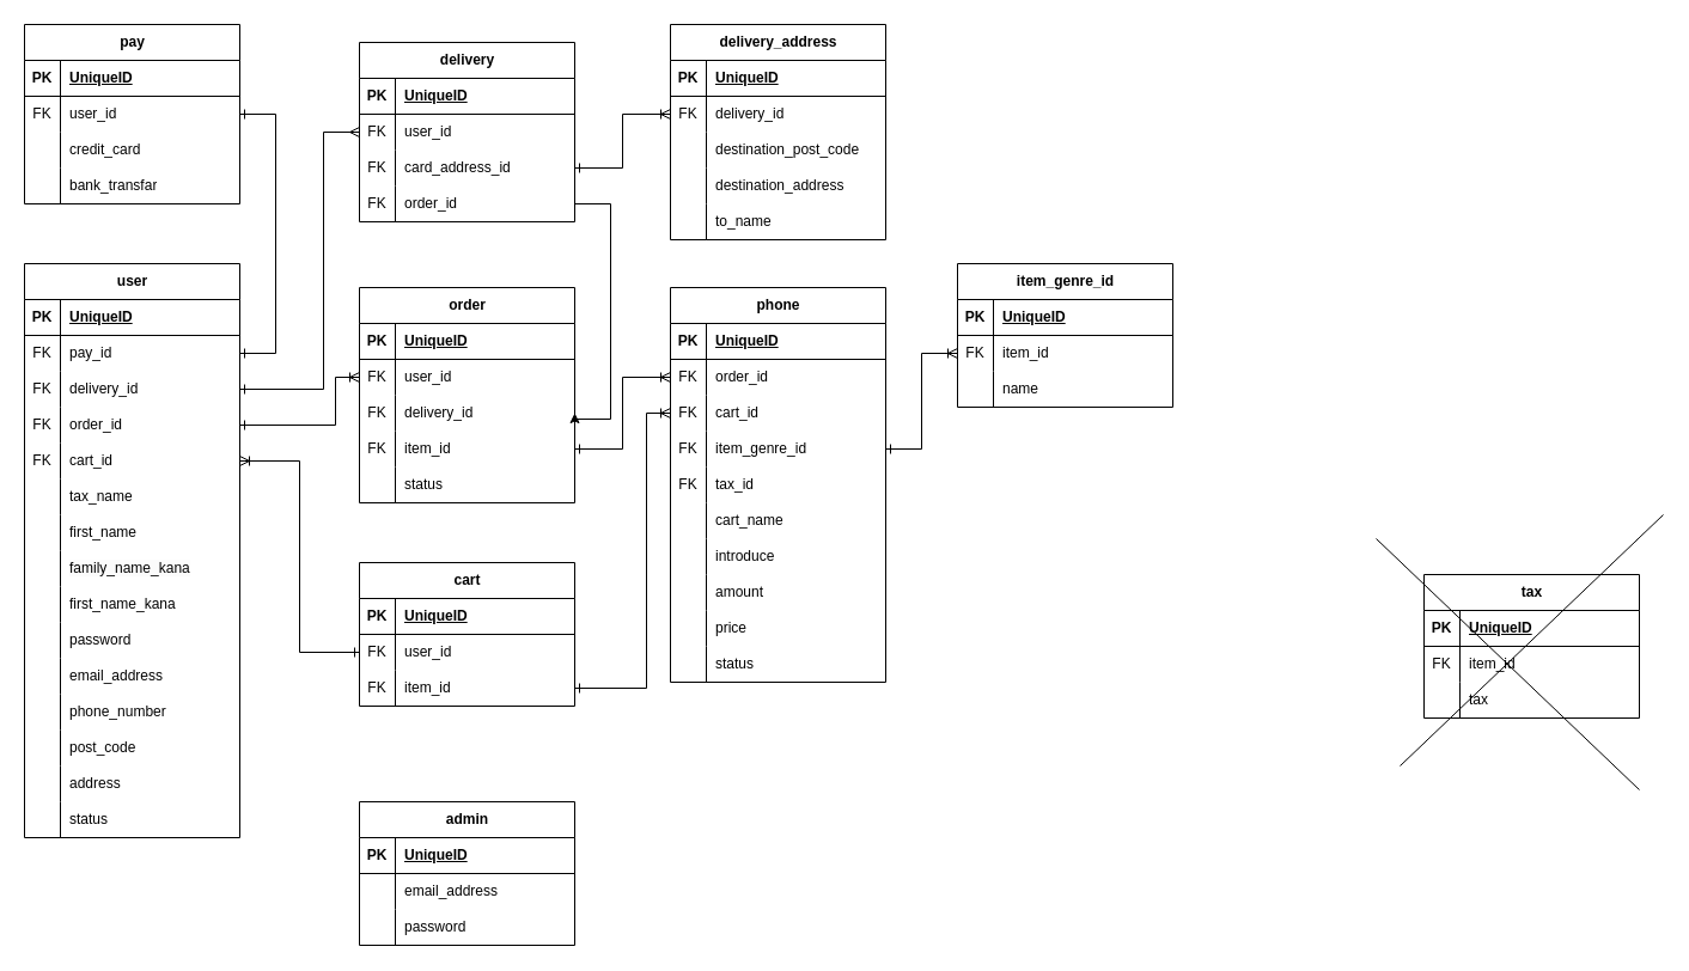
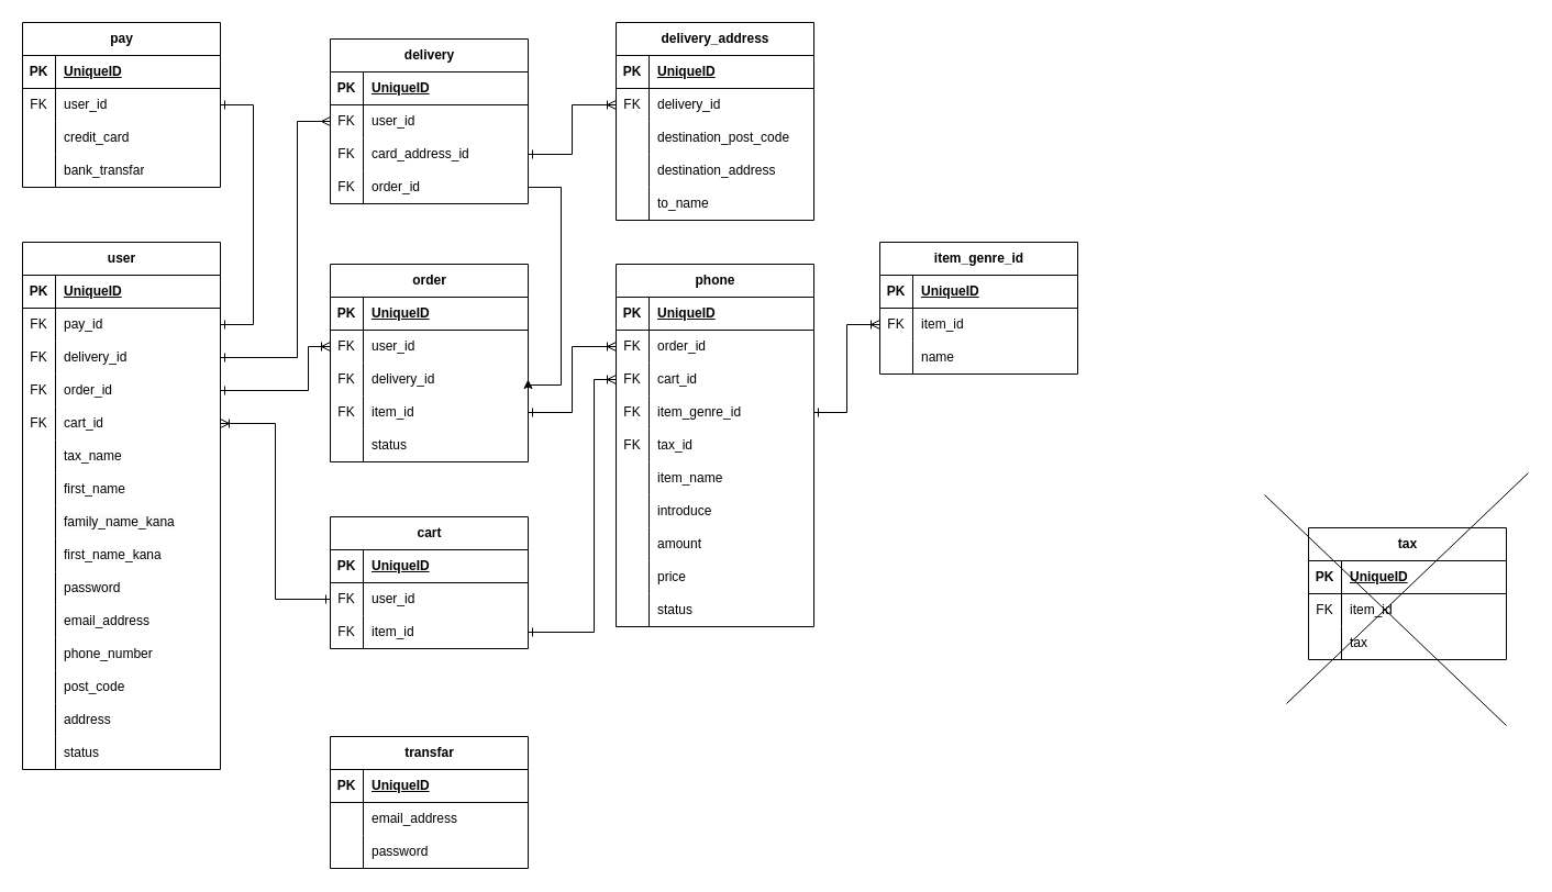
- <mxCell id="118" value="cart_name" style="shape=partialRectangle;connectable=0;fillColor=none;top=0;left=0;bottom=0;right=0;align=left;spacingLeft=6;overflow=hidden;whiteSpace=wrap;html=1;" vertex="1" parent="116"><mxGeometry x="30" width="150" height="30" as="geometry"><mxRectangle width="150" height="30" as="alternateBounds" /></mxGeometry></mxCell>
+ <mxCell id="118" value="item_name" style="shape=partialRectangle;connectable=0;fillColor=none;top=0;left=0;bottom=0;right=0;align=left;spacingLeft=6;overflow=hidden;whiteSpace=wrap;html=1;" vertex="1" parent="116"><mxGeometry x="30" width="150" height="30" as="geometry"><mxRectangle width="150" height="30" as="alternateBounds" /></mxGeometry></mxCell>
- <mxCell id="174" value="admin" style="shape=table;startSize=30;container=1;collapsible=1;childLayout=tableLayout;fixedRows=1;rowLines=0;fontStyle=1;align=center;resizeLast=1;html=1;" vertex="1" parent="1"><mxGeometry x="300" y="670" width="180" height="120" as="geometry" /></mxCell>
+ <mxCell id="174" value="transfar" style="shape=table;startSize=30;container=1;collapsible=1;childLayout=tableLayout;fixedRows=1;rowLines=0;fontStyle=1;align=center;resizeLast=1;html=1;" vertex="1" parent="1"><mxGeometry x="300" y="670" width="180" height="120" as="geometry" /></mxCell>
